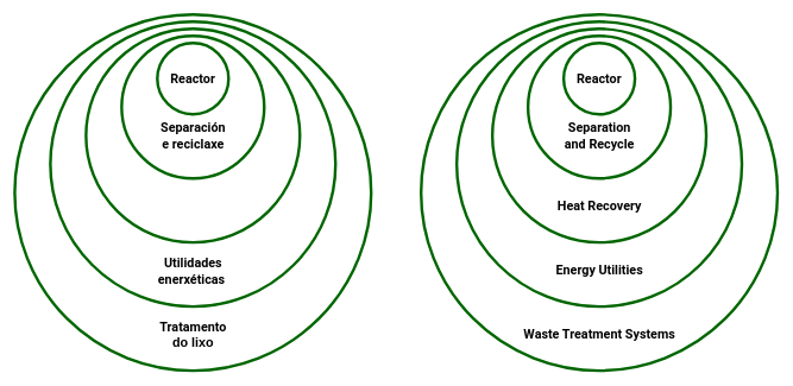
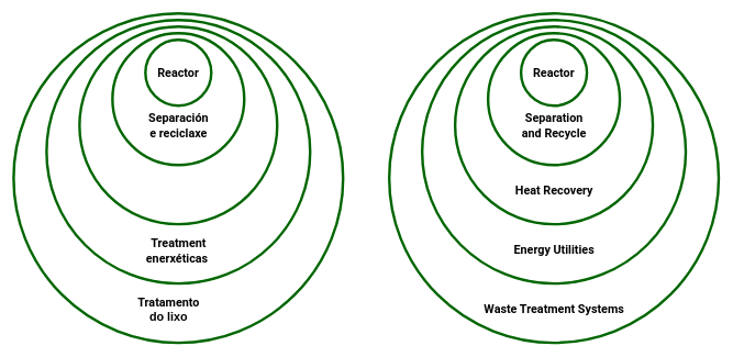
- <mxCell id="8" value="&lt;font face=&quot;Roboto&quot;&gt;&lt;b&gt;Utilidades&lt;br&gt;enerxéticas&amp;nbsp;&lt;/b&gt;&lt;/font&gt;" style="text;html=1;align=center;verticalAlign=middle;resizable=0;points=[];autosize=1;strokeColor=none;fillColor=none;fontSize=18;" vertex="1" parent="1"><mxGeometry x="210" y="350" width="120" height="60" as="geometry" /></mxCell>
+ <mxCell id="8" value="&lt;font face=&quot;Roboto&quot;&gt;&lt;b&gt;Treatment&lt;br&gt;enerxéticas&amp;nbsp;&lt;/b&gt;&lt;/font&gt;" style="text;html=1;align=center;verticalAlign=middle;resizable=0;points=[];autosize=1;strokeColor=none;fillColor=none;fontSize=18;" vertex="1" parent="1"><mxGeometry x="210" y="350" width="120" height="60" as="geometry" /></mxCell>
- <mxCell id="9" value="&lt;b&gt;&lt;font style=&quot;&quot; face=&quot;Roboto&quot;&gt;Tratamento&lt;br&gt;&lt;/font&gt;do lixo&lt;/b&gt;" style="text;html=1;align=center;verticalAlign=middle;resizable=0;points=[];autosize=1;strokeColor=none;fillColor=none;fontSize=18;" vertex="1" parent="1"><mxGeometry x="210" y="440" width="120" height="60" as="geometry" /></mxCell>
+ <mxCell id="9" value="&lt;b&gt;&lt;font style=&quot;&quot; face=&quot;Roboto&quot;&gt;Tratamento&lt;br&gt;&lt;/font&gt;do lixo&lt;/b&gt;" style="text;html=1;align=center;verticalAlign=middle;resizable=0;points=[];autosize=1;strokeColor=none;fillColor=none;fontSize=18;" vertex="1" parent="1"><mxGeometry x="195" y="440" width="120" height="60" as="geometry" /></mxCell>
